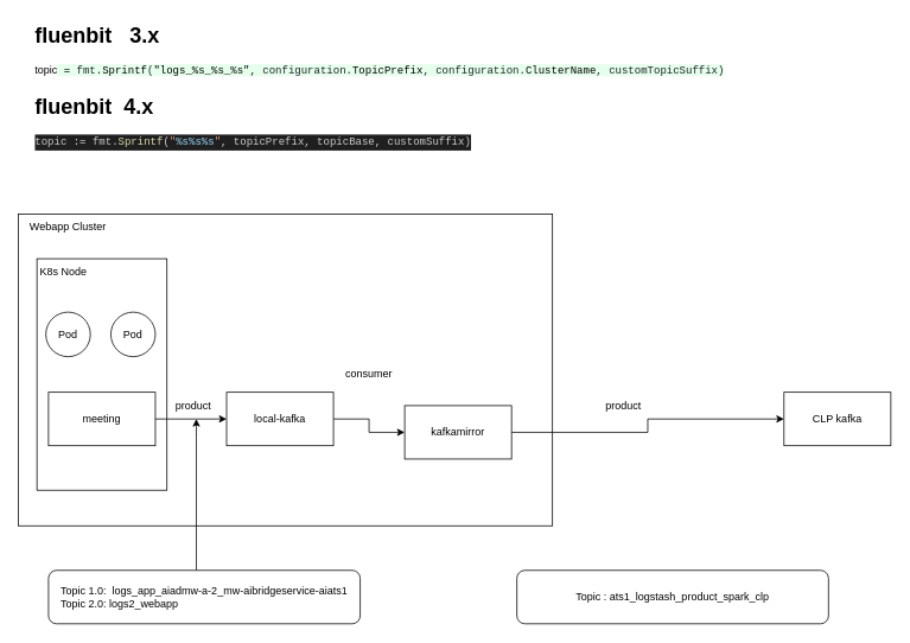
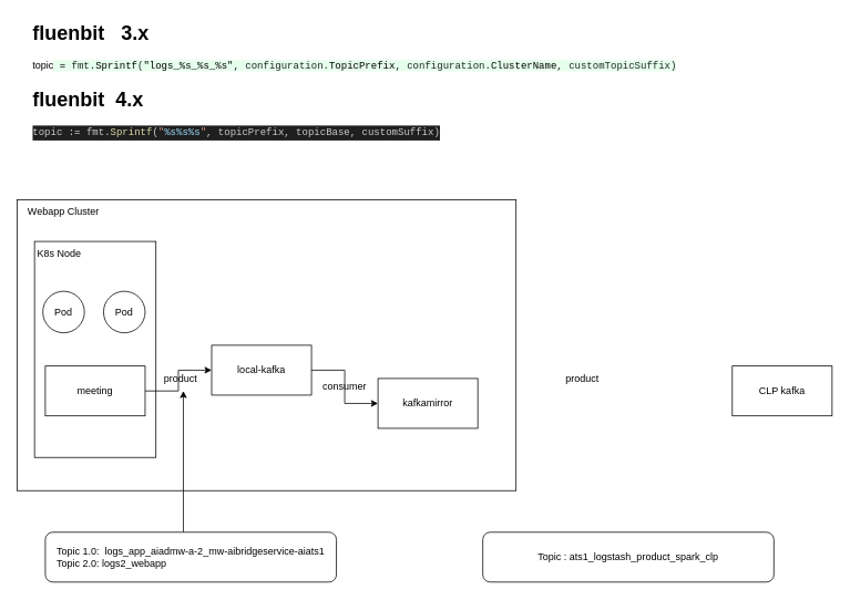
- <mxCell id="21" value="consumer" style="text;html=1;strokeColor=none;fillColor=none;align=center;verticalAlign=middle;whiteSpace=wrap;rounded=0;" parent="1" vertex="1"><mxGeometry x="383.5" y="405" width="60" height="30" as="geometry" /></mxCell>
+ <mxCell id="21" value="consumer" style="text;html=1;strokeColor=none;fillColor=none;align=center;verticalAlign=middle;whiteSpace=wrap;rounded=0;" parent="1" vertex="1"><mxGeometry x="383.5" y="450" width="60" height="30" as="geometry" /></mxCell>
- <mxCell id="7" value="local-kafka" style="rounded=0;whiteSpace=wrap;html=1;" parent="1" vertex="1"><mxGeometry x="254" y="440" width="120" height="60" as="geometry" /></mxCell>
+ <mxCell id="7" value="local-kafka" style="rounded=0;whiteSpace=wrap;html=1;" parent="1" vertex="1"><mxGeometry x="254" y="415" width="120" height="60" as="geometry" /></mxCell>
- <mxCell id="8" value="" style="edgeStyle=orthogonalEdgeStyle;rounded=0;orthogonalLoop=1;jettySize=auto;html=1;" parent="1" source="9" target="10" edge="1"><mxGeometry relative="1" as="geometry" /></mxCell>
